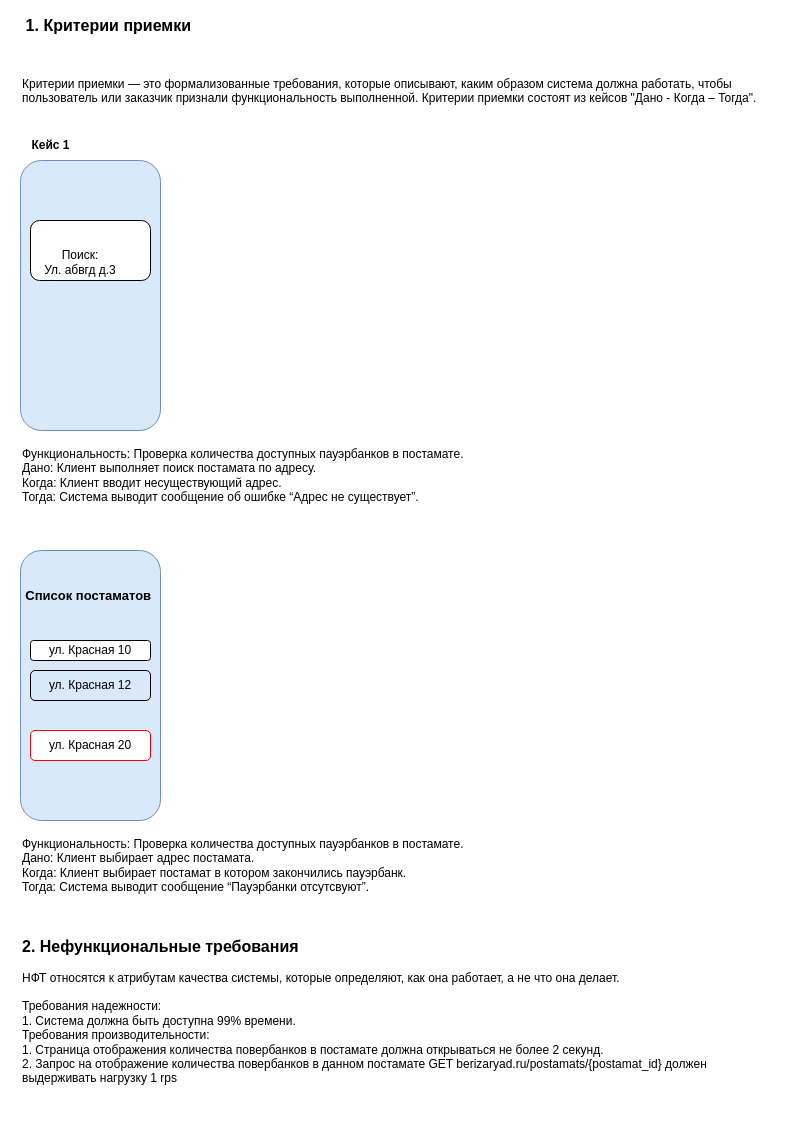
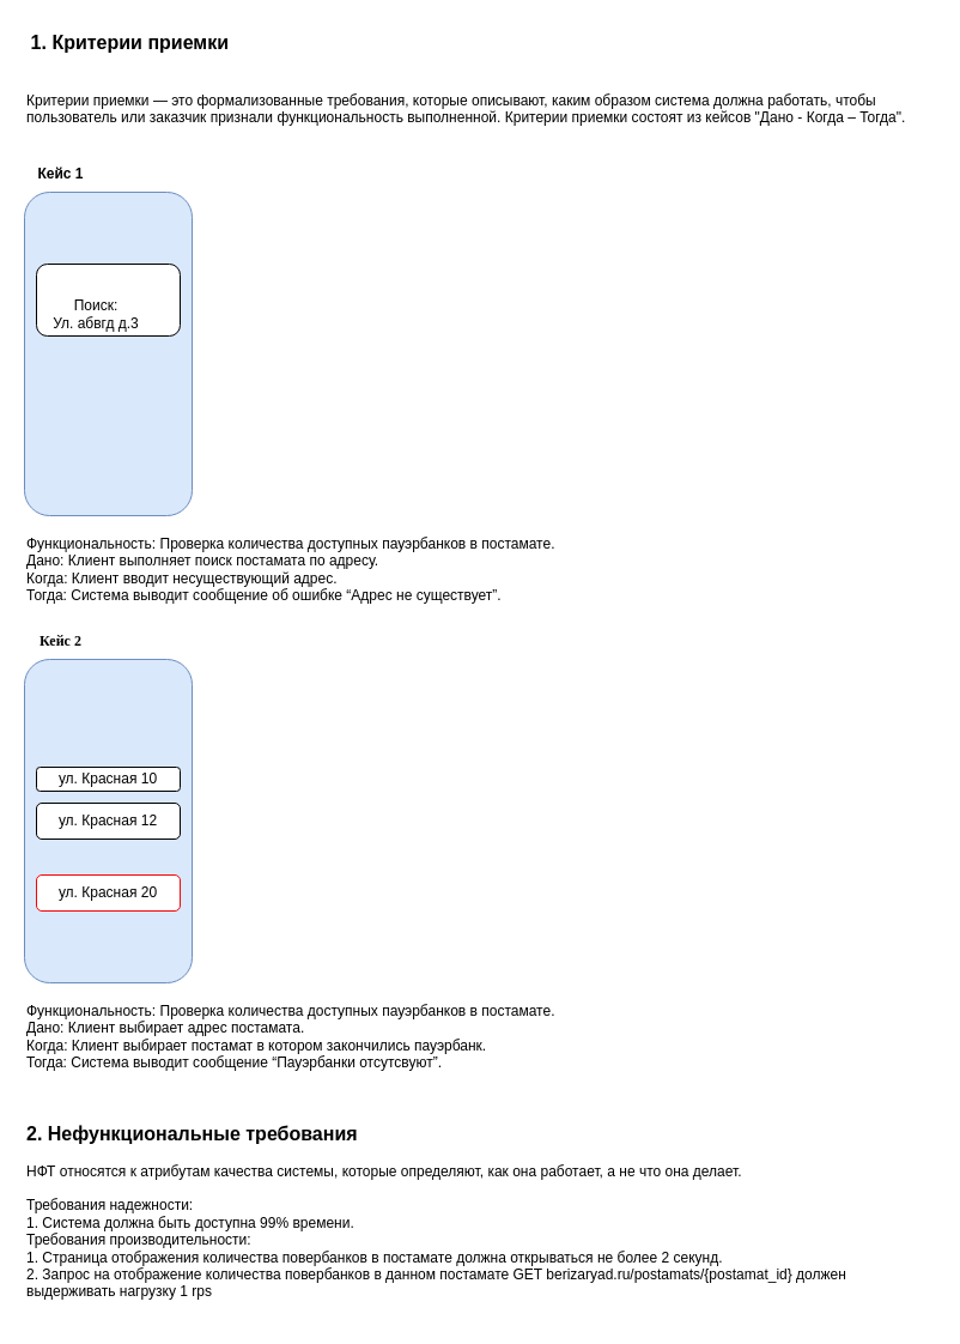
- <mxCell id="4" value="&lt;font style=&quot;font-size: 16px;&quot;&gt;&lt;b style=&quot;&quot;&gt;1. Критерии приемки&lt;/b&gt;&lt;/font&gt;&amp;nbsp;" style="text;html=1;align=center;verticalAlign=middle;whiteSpace=wrap;rounded=0;" vertex="1" parent="1"><mxGeometry x="20" y="10" width="180" height="30" as="geometry" /></mxCell>
+ <mxCell id="4" value="&lt;font style=&quot;font-size: 16px;&quot;&gt;&lt;b style=&quot;&quot;&gt;1. Критерии приемки&lt;/b&gt;&lt;/font&gt;&amp;nbsp;" style="text;html=1;align=center;verticalAlign=middle;whiteSpace=wrap;rounded=0;" vertex="1" parent="1"><mxGeometry x="20" y="20" width="180" height="30" as="geometry" /></mxCell>
+ <mxCell id="9" value="&lt;b&gt;&lt;font face=&quot;Comic Sans MS&quot;&gt;Кейс 2&lt;/font&gt;&lt;/b&gt;" style="text;html=1;align=center;verticalAlign=middle;resizable=0;points=[];autosize=1;strokeColor=none;fillColor=none;" vertex="1" parent="1"><mxGeometry x="20" y="520" width="60" height="30" as="geometry" /></mxCell>
- <mxCell id="13" value="&lt;font style=&quot;font-size: 13px;&quot;&gt;&lt;b&gt;Список постаматов&amp;nbsp;&lt;/b&gt;&lt;/font&gt;" style="text;html=1;align=center;verticalAlign=middle;whiteSpace=wrap;rounded=0;" vertex="1" parent="1"><mxGeometry x="20" y="580" width="140" height="30" as="geometry" /></mxCell>
- <mxCell id="11" value="ул. Красная 12" style="rounded=1;whiteSpace=wrap;html=1;fillColor=#dae8fc;" vertex="1" parent="1"><mxGeometry x="30" y="670" width="120" height="30" as="geometry" /></mxCell>
+ <mxCell id="11" value="ул. Красная 12" style="rounded=1;whiteSpace=wrap;html=1;" vertex="1" parent="1"><mxGeometry x="30" y="670" width="120" height="30" as="geometry" /></mxCell>
